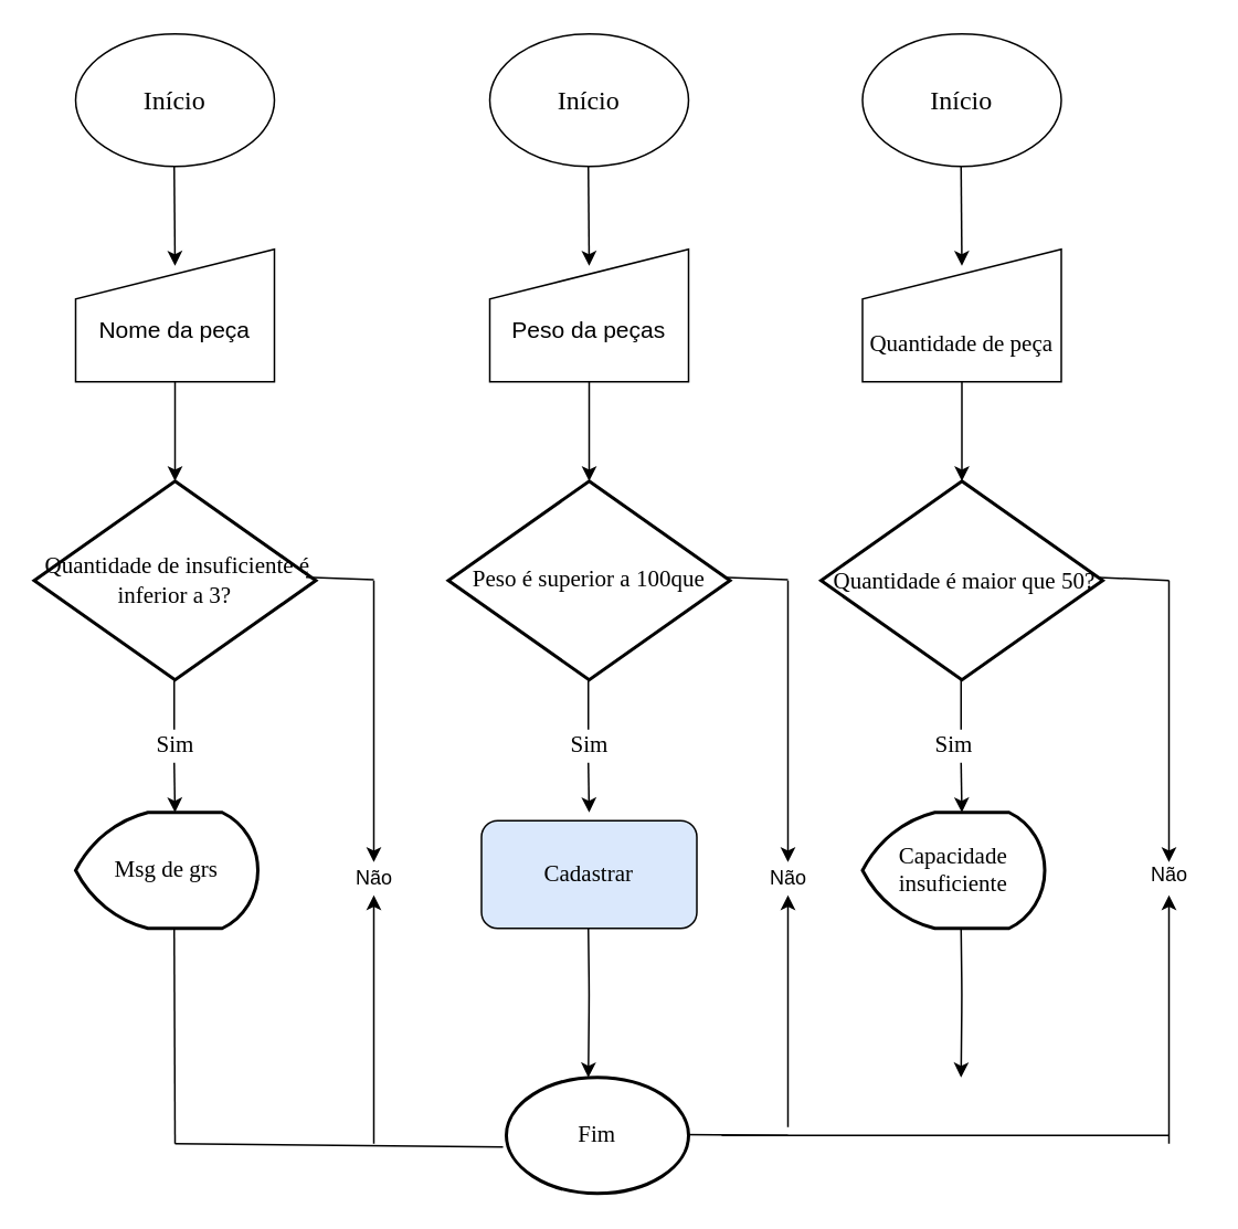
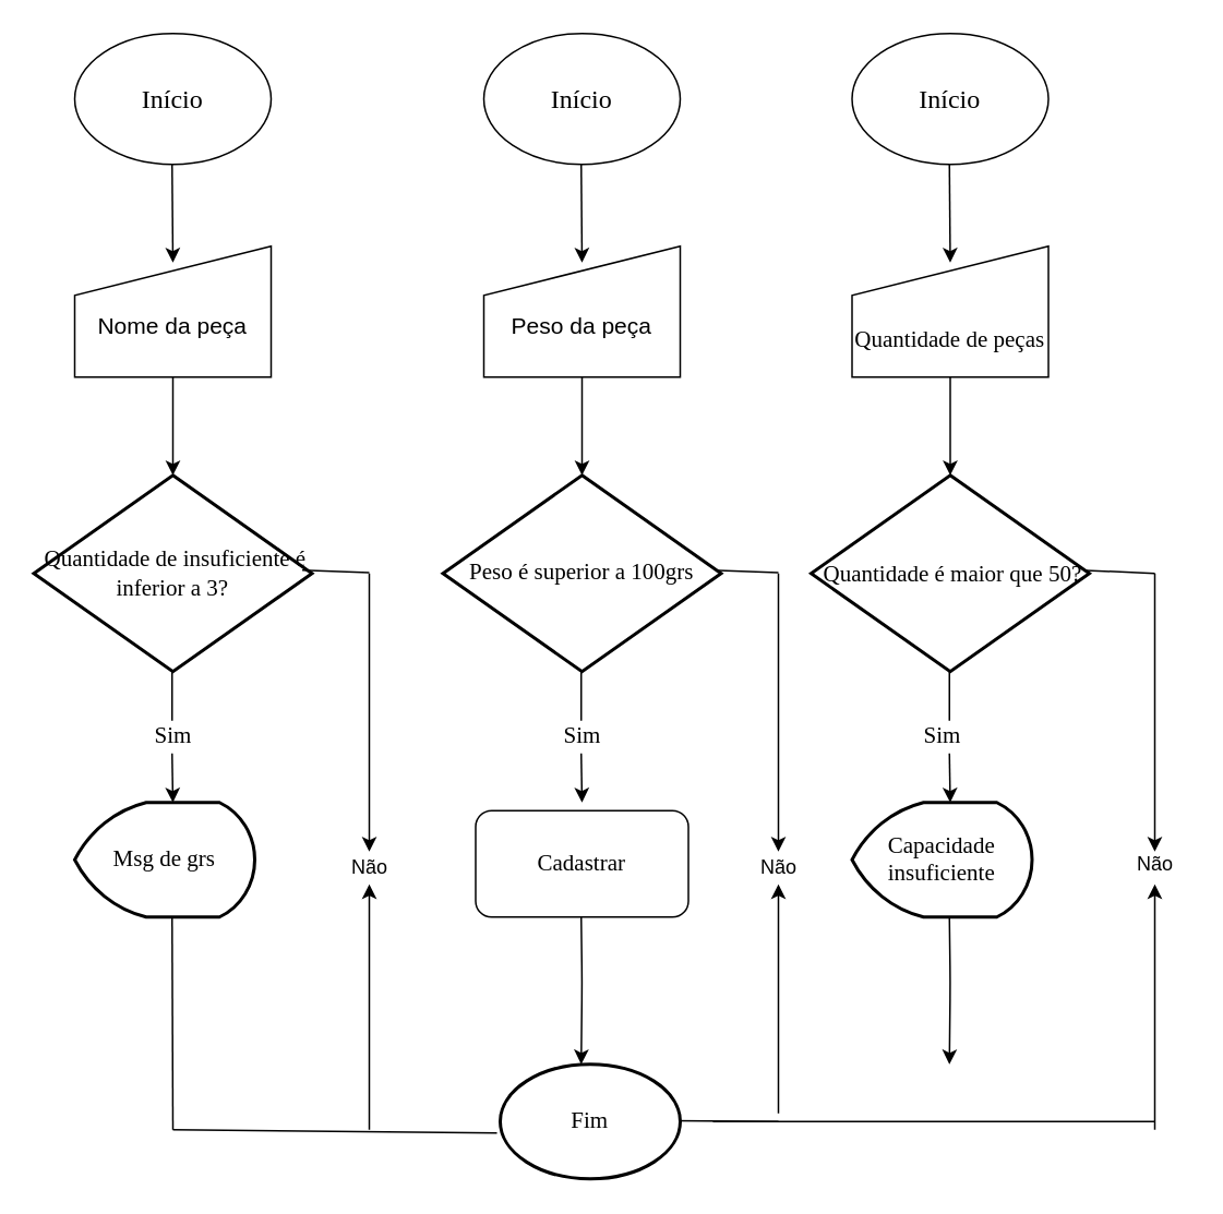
- <mxCell id="12" value="&lt;span style=&quot;font-size: 14px&quot;&gt;&lt;br&gt;Peso da peças&lt;br&gt;&lt;/span&gt;" style="shape=manualInput;whiteSpace=wrap;html=1;" vertex="1" parent="1"><mxGeometry x="295" y="150" width="120" height="80" as="geometry" /></mxCell>
+ <mxCell id="12" value="&lt;span style=&quot;font-size: 14px&quot;&gt;&lt;br&gt;Peso da peça&lt;br&gt;&lt;/span&gt;" style="shape=manualInput;whiteSpace=wrap;html=1;" vertex="1" parent="1"><mxGeometry x="295" y="150" width="120" height="80" as="geometry" /></mxCell>
- <mxCell id="21" value="&lt;span style=&quot;font-size: 14px&quot;&gt;&lt;font face=&quot;Verdana&quot;&gt;&lt;br&gt;&lt;br&gt;Quantidade de peça&lt;/font&gt;&lt;/span&gt;" style="shape=manualInput;whiteSpace=wrap;html=1;" vertex="1" parent="1"><mxGeometry x="520" y="150" width="120" height="80" as="geometry" /></mxCell>
+ <mxCell id="21" value="&lt;span style=&quot;font-size: 14px&quot;&gt;&lt;font face=&quot;Verdana&quot;&gt;&lt;br&gt;&lt;br&gt;Quantidade de peças&lt;/font&gt;&lt;/span&gt;" style="shape=manualInput;whiteSpace=wrap;html=1;" vertex="1" parent="1"><mxGeometry x="520" y="150" width="120" height="80" as="geometry" /></mxCell>
- <mxCell id="18" value="&lt;font face=&quot;Verdana&quot;&gt;&lt;span style=&quot;font-size: 14px&quot;&gt;Peso é superior a 100que&lt;/span&gt;&lt;/font&gt;" style="strokeWidth=2;html=1;shape=mxgraph.flowchart.decision;whiteSpace=wrap;align=center;" vertex="1" parent="1"><mxGeometry x="270" y="290" width="170" height="120" as="geometry" /></mxCell>
+ <mxCell id="18" value="&lt;font face=&quot;Verdana&quot;&gt;&lt;span style=&quot;font-size: 14px&quot;&gt;Peso é superior a 100grs&lt;/span&gt;&lt;/font&gt;" style="strokeWidth=2;html=1;shape=mxgraph.flowchart.decision;whiteSpace=wrap;align=center;" vertex="1" parent="1"><mxGeometry x="270" y="290" width="170" height="120" as="geometry" /></mxCell>
- <mxCell id="28" value="&lt;font face=&quot;Verdana&quot; style=&quot;font-size: 14px&quot;&gt;Cadastrar&lt;/font&gt;" style="rounded=1;whiteSpace=wrap;html=1;fillColor=#dae8fc;" vertex="1" parent="1"><mxGeometry x="290" y="495" width="130" height="65" as="geometry" /></mxCell>
+ <mxCell id="28" value="&lt;font face=&quot;Verdana&quot; style=&quot;font-size: 14px&quot;&gt;Cadastrar&lt;/font&gt;" style="rounded=1;whiteSpace=wrap;html=1;" vertex="1" parent="1"><mxGeometry x="290" y="495" width="130" height="65" as="geometry" /></mxCell>
